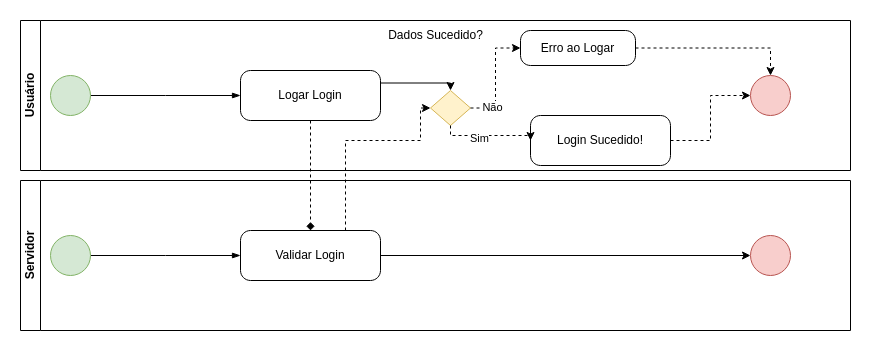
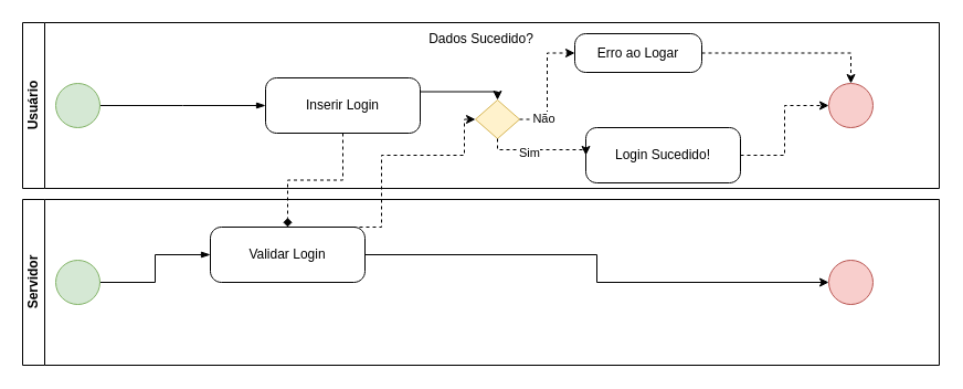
- <mxCell id="6" value="Logar Login" style="points=[[0.25,0,0],[0.5,0,0],[0.75,0,0],[1,0.25,0],[1,0.5,0],[1,0.75,0],[0.75,1,0],[0.5,1,0],[0.25,1,0],[0,0.75,0],[0,0.5,0],[0,0.25,0]];shape=mxgraph.bpmn.task;whiteSpace=wrap;rectStyle=rounded;size=10;html=1;container=1;expand=0;collapsible=0;taskMarker=abstract;" parent="2" vertex="1"><mxGeometry x="220" y="50" width="140" height="50" as="geometry" /></mxCell>
+ <mxCell id="6" value="Inserir Login" style="points=[[0.25,0,0],[0.5,0,0],[0.75,0,0],[1,0.25,0],[1,0.5,0],[1,0.75,0],[0.75,1,0],[0.5,1,0],[0.25,1,0],[0,0.75,0],[0,0.5,0],[0,0.25,0]];shape=mxgraph.bpmn.task;whiteSpace=wrap;rectStyle=rounded;size=10;html=1;container=1;expand=0;collapsible=0;taskMarker=abstract;" parent="2" vertex="1"><mxGeometry x="220" y="50" width="140" height="50" as="geometry" /></mxCell>
- <mxCell id="22" value="Validar Login" style="points=[[0.25,0,0],[0.5,0,0],[0.75,0,0],[1,0.25,0],[1,0.5,0],[1,0.75,0],[0.75,1,0],[0.5,1,0],[0.25,1,0],[0,0.75,0],[0,0.5,0],[0,0.25,0]];shape=mxgraph.bpmn.task;whiteSpace=wrap;rectStyle=rounded;size=10;html=1;container=1;expand=0;collapsible=0;taskMarker=abstract;" parent="18" vertex="1"><mxGeometry x="220" y="50" width="140" height="50" as="geometry" /></mxCell>
+ <mxCell id="22" value="Validar Login" style="points=[[0.25,0,0],[0.5,0,0],[0.75,0,0],[1,0.25,0],[1,0.5,0],[1,0.75,0],[0.75,1,0],[0.5,1,0],[0.25,1,0],[0,0.75,0],[0,0.5,0],[0,0.25,0]];shape=mxgraph.bpmn.task;whiteSpace=wrap;rectStyle=rounded;size=10;html=1;container=1;expand=0;collapsible=0;taskMarker=abstract;" parent="18" vertex="1"><mxGeometry x="170" y="25" width="140" height="50" as="geometry" /></mxCell>
